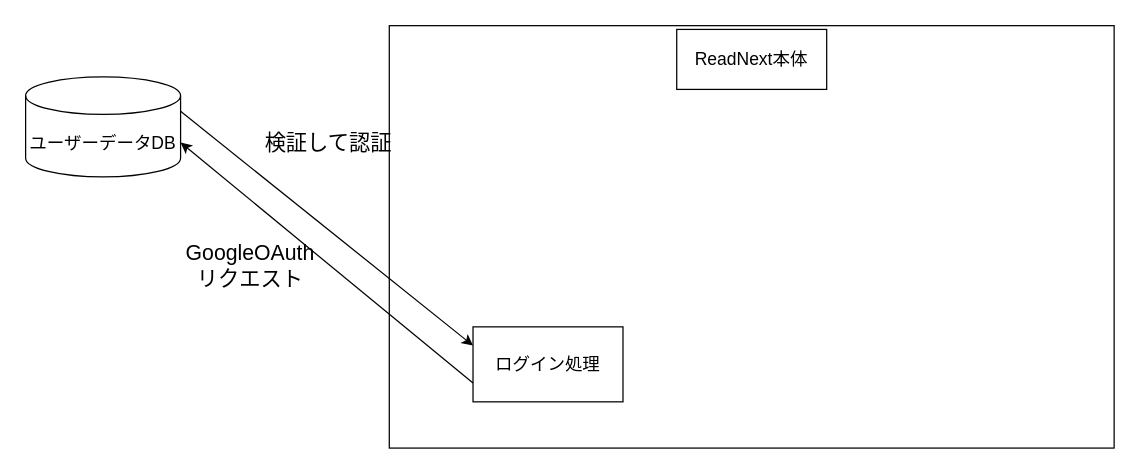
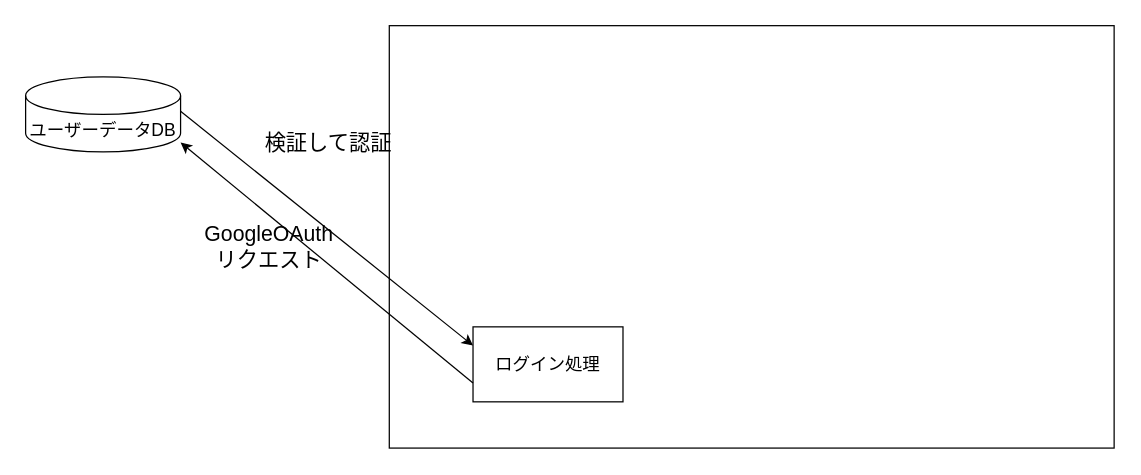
- <mxCell id="3" value="&lt;font style=&quot;font-size: 14px;&quot;&gt;ReadNext本体&lt;/font&gt;" style="rounded=0;whiteSpace=wrap;html=1;" vertex="1" parent="1"><mxGeometry x="541" y="23" width="120" height="48" as="geometry" /></mxCell>
- <mxCell id="5" value="ユーザーデータDB" style="shape=cylinder3;whiteSpace=wrap;html=1;boundedLbl=1;backgroundOutline=1;size=15;fontSize=14;" vertex="1" parent="1"><mxGeometry x="20" y="61" width="124" height="80" as="geometry" /></mxCell>
+ <mxCell id="5" value="ユーザーデータDB" style="shape=cylinder3;whiteSpace=wrap;html=1;boundedLbl=1;backgroundOutline=1;size=15;fontSize=14;" vertex="1" parent="1"><mxGeometry x="20" y="61" width="124" height="60" as="geometry" /></mxCell>
- <mxCell id="7" value="GoogleOAuthリクエスト" style="text;html=1;strokeColor=none;fillColor=none;align=center;verticalAlign=middle;whiteSpace=wrap;rounded=0;fontSize=17;" vertex="1" parent="1"><mxGeometry x="145" y="185" width="110" height="55" as="geometry" /></mxCell>
+ <mxCell id="7" value="GoogleOAuthリクエスト" style="text;html=1;strokeColor=none;fillColor=none;align=center;verticalAlign=middle;whiteSpace=wrap;rounded=0;fontSize=17;" vertex="1" parent="1"><mxGeometry x="160" y="170" width="110" height="55" as="geometry" /></mxCell>
